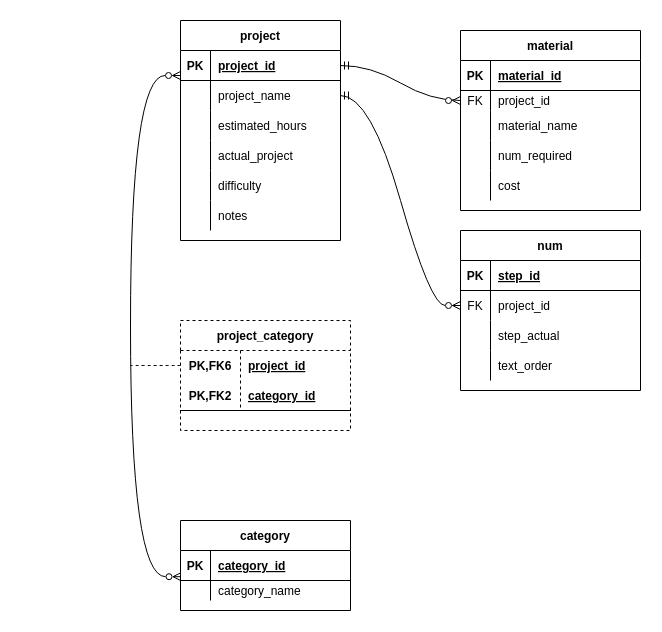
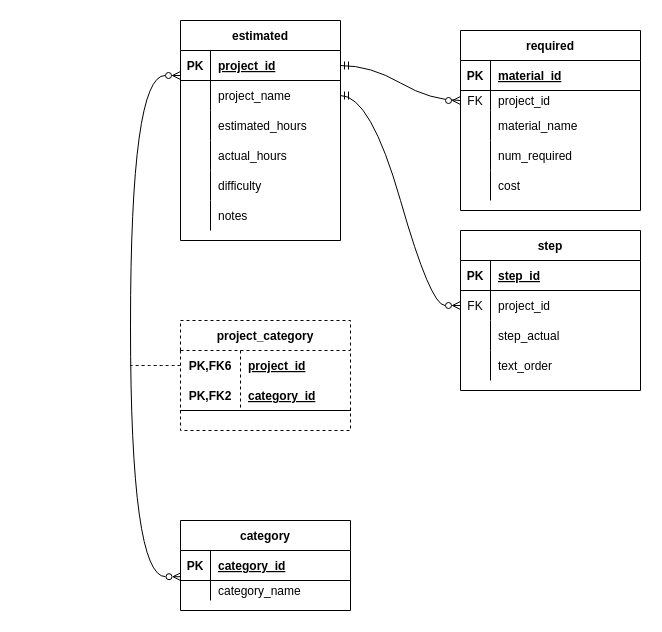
- <mxCell id="2" value="project" style="shape=table;startSize=30;container=1;collapsible=1;childLayout=tableLayout;fixedRows=1;rowLines=0;fontStyle=1;align=center;resizeLast=1;" parent="1" vertex="1"><mxGeometry x="180" y="20" width="160" height="220" as="geometry" /></mxCell>
+ <mxCell id="2" value="estimated" style="shape=table;startSize=30;container=1;collapsible=1;childLayout=tableLayout;fixedRows=1;rowLines=0;fontStyle=1;align=center;resizeLast=1;" parent="1" vertex="1"><mxGeometry x="180" y="20" width="160" height="220" as="geometry" /></mxCell>
- <mxCell id="21" value="material" style="shape=table;startSize=30;container=1;collapsible=1;childLayout=tableLayout;fixedRows=1;rowLines=0;fontStyle=1;align=center;resizeLast=1;" parent="1" vertex="1"><mxGeometry x="460" y="30" width="180" height="180" as="geometry" /></mxCell>
+ <mxCell id="21" value="required" style="shape=table;startSize=30;container=1;collapsible=1;childLayout=tableLayout;fixedRows=1;rowLines=0;fontStyle=1;align=center;resizeLast=1;" parent="1" vertex="1"><mxGeometry x="460" y="30" width="180" height="180" as="geometry" /></mxCell>
- <mxCell id="14" value="actual_project" style="shape=partialRectangle;connectable=0;fillColor=none;top=0;left=0;bottom=0;right=0;align=left;spacingLeft=6;overflow=hidden;" parent="12" vertex="1"><mxGeometry x="30" width="130" height="30" as="geometry"><mxRectangle width="130" height="30" as="alternateBounds" /></mxGeometry></mxCell>
+ <mxCell id="14" value="actual_hours" style="shape=partialRectangle;connectable=0;fillColor=none;top=0;left=0;bottom=0;right=0;align=left;spacingLeft=6;overflow=hidden;" parent="12" vertex="1"><mxGeometry x="30" width="130" height="30" as="geometry"><mxRectangle width="130" height="30" as="alternateBounds" /></mxGeometry></mxCell>
- <mxCell id="54" value="num" style="shape=table;startSize=30;container=1;collapsible=1;childLayout=tableLayout;fixedRows=1;rowLines=0;fontStyle=1;align=center;resizeLast=1;" parent="1" vertex="1"><mxGeometry x="460" y="230" width="180" height="160" as="geometry" /></mxCell>
+ <mxCell id="54" value="step" style="shape=table;startSize=30;container=1;collapsible=1;childLayout=tableLayout;fixedRows=1;rowLines=0;fontStyle=1;align=center;resizeLast=1;" parent="1" vertex="1"><mxGeometry x="460" y="230" width="180" height="160" as="geometry" /></mxCell>
